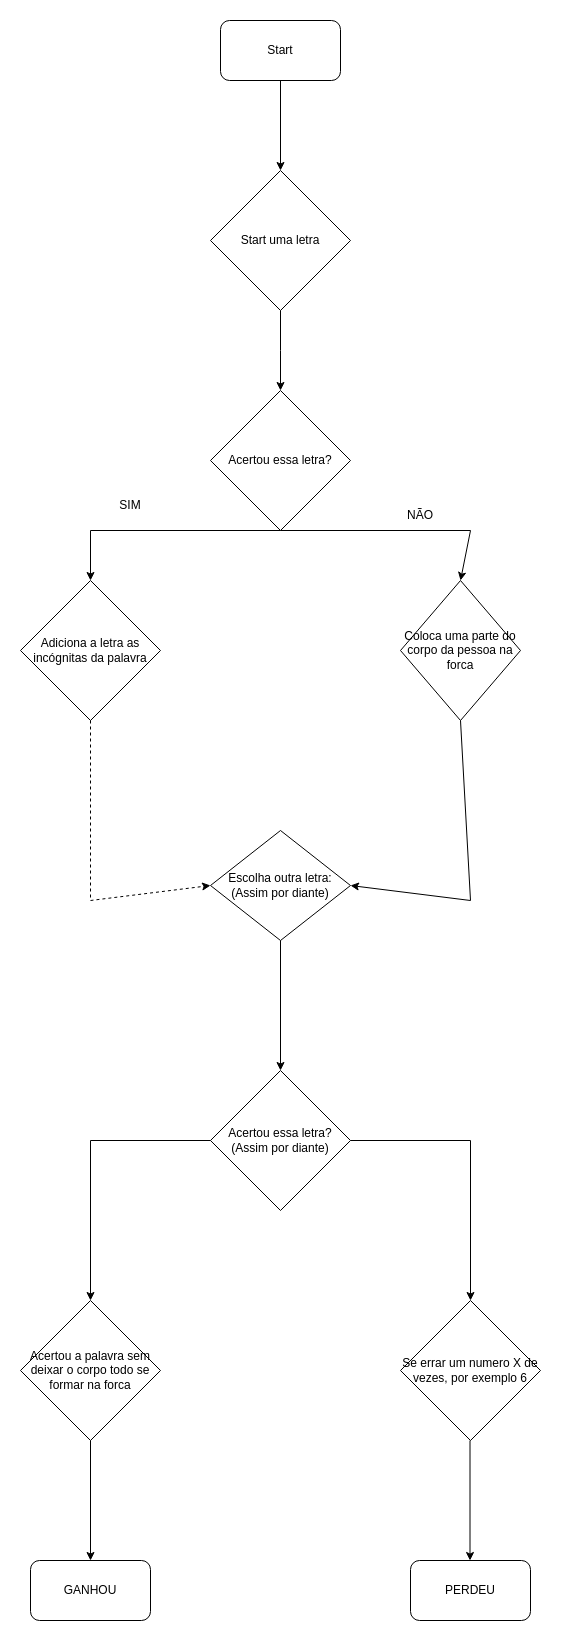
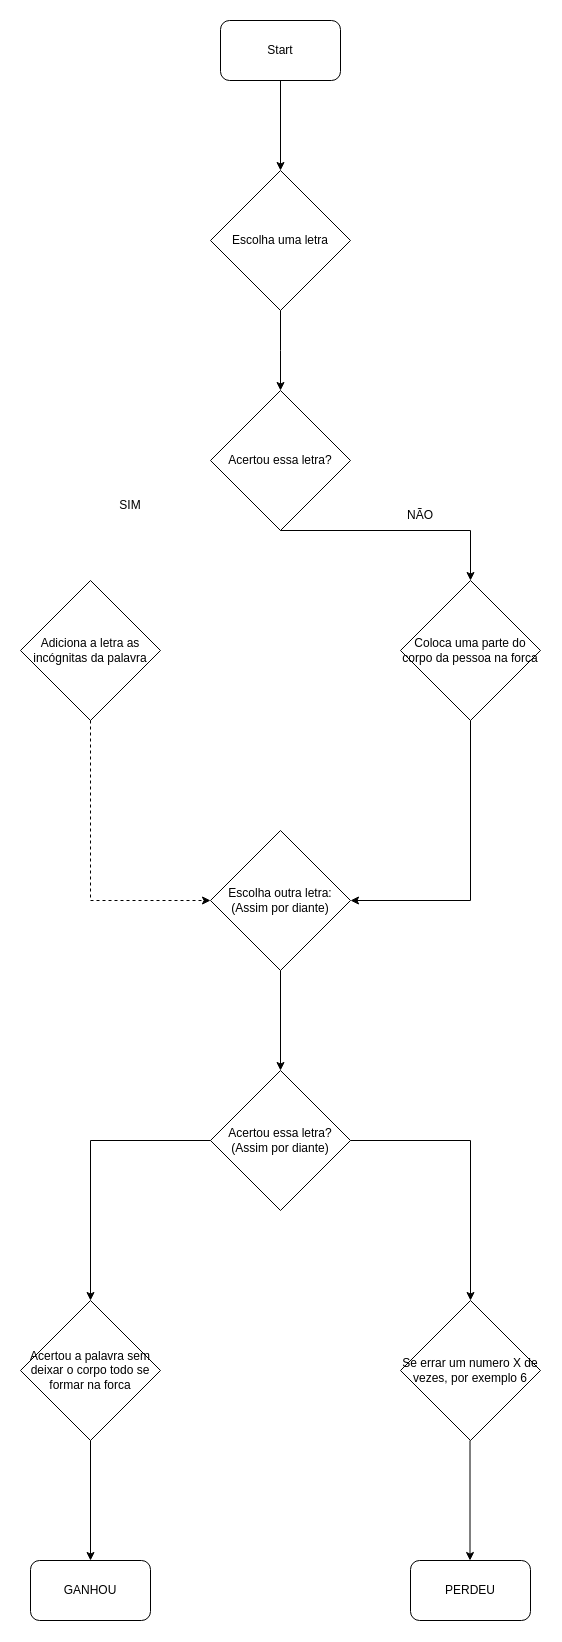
- <mxCell id="4" value="Start uma letra" style="rhombus;whiteSpace=wrap;html=1;" vertex="1" parent="1"><mxGeometry x="210" y="170" width="140" height="140" as="geometry" /></mxCell>
+ <mxCell id="4" value="Escolha uma letra" style="rhombus;whiteSpace=wrap;html=1;" vertex="1" parent="1"><mxGeometry x="210" y="170" width="140" height="140" as="geometry" /></mxCell>
- <mxCell id="9" value="" style="endArrow=classic;html=1;rounded=0;exitX=0.5;exitY=1;exitDx=0;exitDy=0;entryX=0.5;entryY=0;entryDx=0;entryDy=0;" edge="1" parent="1" source="8" target="5"><mxGeometry width="50" height="50" relative="1" as="geometry"><mxPoint x="260" y="510" as="sourcePoint" /><mxPoint x="120" y="530" as="targetPoint" /><Array as="points"><mxPoint x="90" y="530" /></Array></mxGeometry></mxCell>
- <mxCell id="6" value="&lt;div&gt;Coloca uma parte do corpo da pessoa na forca&lt;/div&gt;" style="rhombus;whiteSpace=wrap;html=1;" vertex="1" parent="1"><mxGeometry x="400" y="580" width="120" height="140" as="geometry" /></mxCell>
+ <mxCell id="6" value="&lt;div&gt;Coloca uma parte do corpo da pessoa na forca&lt;/div&gt;" style="rhombus;whiteSpace=wrap;html=1;" vertex="1" parent="1"><mxGeometry x="400" y="580" width="140" height="140" as="geometry" /></mxCell>
- <mxCell id="13" value="Escolha outra letra:&lt;br&gt;&lt;div&gt;(Assim por diante)&lt;/div&gt;" style="rhombus;whiteSpace=wrap;html=1;" vertex="1" parent="1"><mxGeometry x="210" y="830" width="140" height="110" as="geometry" /></mxCell>
+ <mxCell id="13" value="Escolha outra letra:&lt;br&gt;&lt;div&gt;(Assim por diante)&lt;/div&gt;" style="rhombus;whiteSpace=wrap;html=1;" vertex="1" parent="1"><mxGeometry x="210" y="830" width="140" height="140" as="geometry" /></mxCell>
